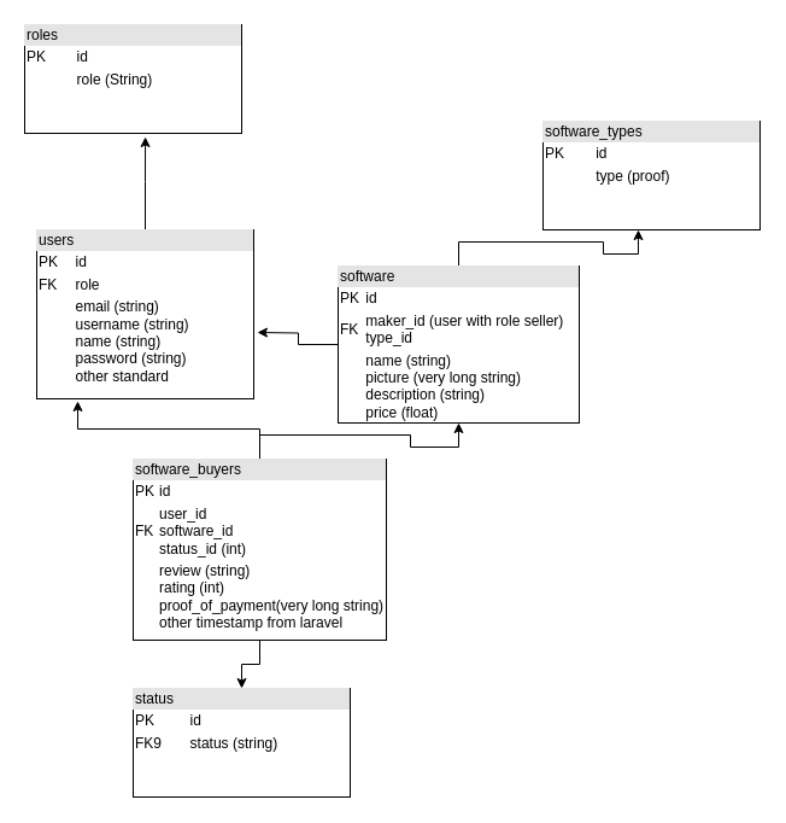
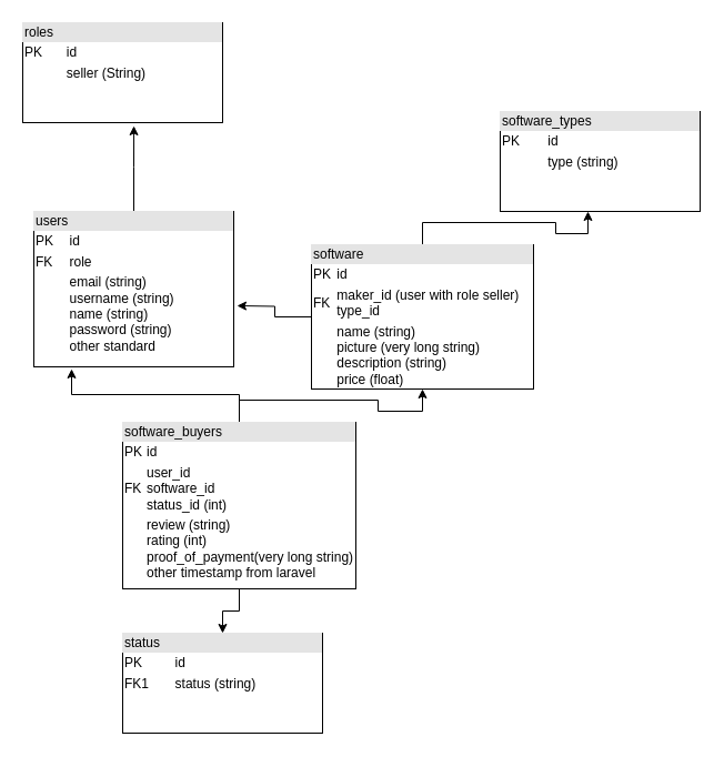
- <mxCell id="4" value="&lt;div style=&quot;box-sizing: border-box ; width: 100% ; background: #e4e4e4 ; padding: 2px&quot;&gt;roles&lt;/div&gt;&lt;table style=&quot;width: 100% ; font-size: 1em&quot; cellspacing=&quot;0&quot; cellpadding=&quot;2&quot;&gt;&lt;tbody&gt;&lt;tr&gt;&lt;td&gt;PK&lt;/td&gt;&lt;td&gt;id&lt;/td&gt;&lt;/tr&gt;&lt;tr&gt;&lt;td&gt;&lt;br&gt;&lt;/td&gt;&lt;td&gt;role (String)&lt;br&gt;&lt;/td&gt;&lt;/tr&gt;&lt;tr&gt;&lt;td&gt;&lt;br&gt;&lt;/td&gt;&lt;td&gt;&lt;br&gt;&lt;/td&gt;&lt;/tr&gt;&lt;/tbody&gt;&lt;/table&gt;" style="verticalAlign=top;align=left;overflow=fill;html=1;" parent="1" vertex="1"><mxGeometry x="20" y="20" width="180" height="90" as="geometry" /></mxCell>
+ <mxCell id="4" value="&lt;div style=&quot;box-sizing: border-box ; width: 100% ; background: #e4e4e4 ; padding: 2px&quot;&gt;roles&lt;/div&gt;&lt;table style=&quot;width: 100% ; font-size: 1em&quot; cellspacing=&quot;0&quot; cellpadding=&quot;2&quot;&gt;&lt;tbody&gt;&lt;tr&gt;&lt;td&gt;PK&lt;/td&gt;&lt;td&gt;id&lt;/td&gt;&lt;/tr&gt;&lt;tr&gt;&lt;td&gt;&lt;br&gt;&lt;/td&gt;&lt;td&gt;seller (String)&lt;br&gt;&lt;/td&gt;&lt;/tr&gt;&lt;tr&gt;&lt;td&gt;&lt;br&gt;&lt;/td&gt;&lt;td&gt;&lt;br&gt;&lt;/td&gt;&lt;/tr&gt;&lt;/tbody&gt;&lt;/table&gt;" style="verticalAlign=top;align=left;overflow=fill;html=1;" parent="1" vertex="1"><mxGeometry x="20" y="20" width="180" height="90" as="geometry" /></mxCell>
- <mxCell id="13" value="&lt;div style=&quot;box-sizing: border-box ; width: 100% ; background: #e4e4e4 ; padding: 2px&quot;&gt;software_types&lt;/div&gt;&lt;table style=&quot;width: 100% ; font-size: 1em&quot; cellpadding=&quot;2&quot; cellspacing=&quot;0&quot;&gt;&lt;tbody&gt;&lt;tr&gt;&lt;td&gt;PK&lt;/td&gt;&lt;td&gt;id&lt;/td&gt;&lt;/tr&gt;&lt;tr&gt;&lt;td&gt;&lt;br&gt;&lt;/td&gt;&lt;td&gt;type (proof)&lt;/td&gt;&lt;/tr&gt;&lt;tr&gt;&lt;td&gt;&lt;/td&gt;&lt;td&gt;&lt;/td&gt;&lt;/tr&gt;&lt;/tbody&gt;&lt;/table&gt;" style="verticalAlign=top;align=left;overflow=fill;html=1;" vertex="1" parent="1"><mxGeometry x="450" y="100" width="180" height="90" as="geometry" /></mxCell>
+ <mxCell id="13" value="&lt;div style=&quot;box-sizing: border-box ; width: 100% ; background: #e4e4e4 ; padding: 2px&quot;&gt;software_types&lt;/div&gt;&lt;table style=&quot;width: 100% ; font-size: 1em&quot; cellpadding=&quot;2&quot; cellspacing=&quot;0&quot;&gt;&lt;tbody&gt;&lt;tr&gt;&lt;td&gt;PK&lt;/td&gt;&lt;td&gt;id&lt;/td&gt;&lt;/tr&gt;&lt;tr&gt;&lt;td&gt;&lt;br&gt;&lt;/td&gt;&lt;td&gt;type (string)&lt;/td&gt;&lt;/tr&gt;&lt;tr&gt;&lt;td&gt;&lt;/td&gt;&lt;td&gt;&lt;/td&gt;&lt;/tr&gt;&lt;/tbody&gt;&lt;/table&gt;" style="verticalAlign=top;align=left;overflow=fill;html=1;" vertex="1" parent="1"><mxGeometry x="450" y="100" width="180" height="90" as="geometry" /></mxCell>
- <mxCell id="12" value="&lt;div style=&quot;box-sizing: border-box ; width: 100% ; background: #e4e4e4 ; padding: 2px&quot;&gt;status&lt;/div&gt;&lt;table style=&quot;width: 100% ; font-size: 1em&quot; cellspacing=&quot;0&quot; cellpadding=&quot;2&quot;&gt;&lt;tbody&gt;&lt;tr&gt;&lt;td&gt;PK&lt;/td&gt;&lt;td&gt;id&lt;/td&gt;&lt;/tr&gt;&lt;tr&gt;&lt;td&gt;FK9&lt;/td&gt;&lt;td&gt;status (string)&lt;br&gt;&lt;/td&gt;&lt;/tr&gt;&lt;tr&gt;&lt;td&gt;&lt;br&gt;&lt;/td&gt;&lt;td&gt;&lt;br&gt;&lt;/td&gt;&lt;/tr&gt;&lt;/tbody&gt;&lt;/table&gt;" style="verticalAlign=top;align=left;overflow=fill;html=1;" parent="1" vertex="1"><mxGeometry x="110" y="570" width="180" height="90" as="geometry" /></mxCell>
+ <mxCell id="12" value="&lt;div style=&quot;box-sizing: border-box ; width: 100% ; background: #e4e4e4 ; padding: 2px&quot;&gt;status&lt;/div&gt;&lt;table style=&quot;width: 100% ; font-size: 1em&quot; cellspacing=&quot;0&quot; cellpadding=&quot;2&quot;&gt;&lt;tbody&gt;&lt;tr&gt;&lt;td&gt;PK&lt;/td&gt;&lt;td&gt;id&lt;/td&gt;&lt;/tr&gt;&lt;tr&gt;&lt;td&gt;FK1&lt;/td&gt;&lt;td&gt;status (string)&lt;br&gt;&lt;/td&gt;&lt;/tr&gt;&lt;tr&gt;&lt;td&gt;&lt;br&gt;&lt;/td&gt;&lt;td&gt;&lt;br&gt;&lt;/td&gt;&lt;/tr&gt;&lt;/tbody&gt;&lt;/table&gt;" style="verticalAlign=top;align=left;overflow=fill;html=1;" parent="1" vertex="1"><mxGeometry x="110" y="570" width="180" height="90" as="geometry" /></mxCell>
